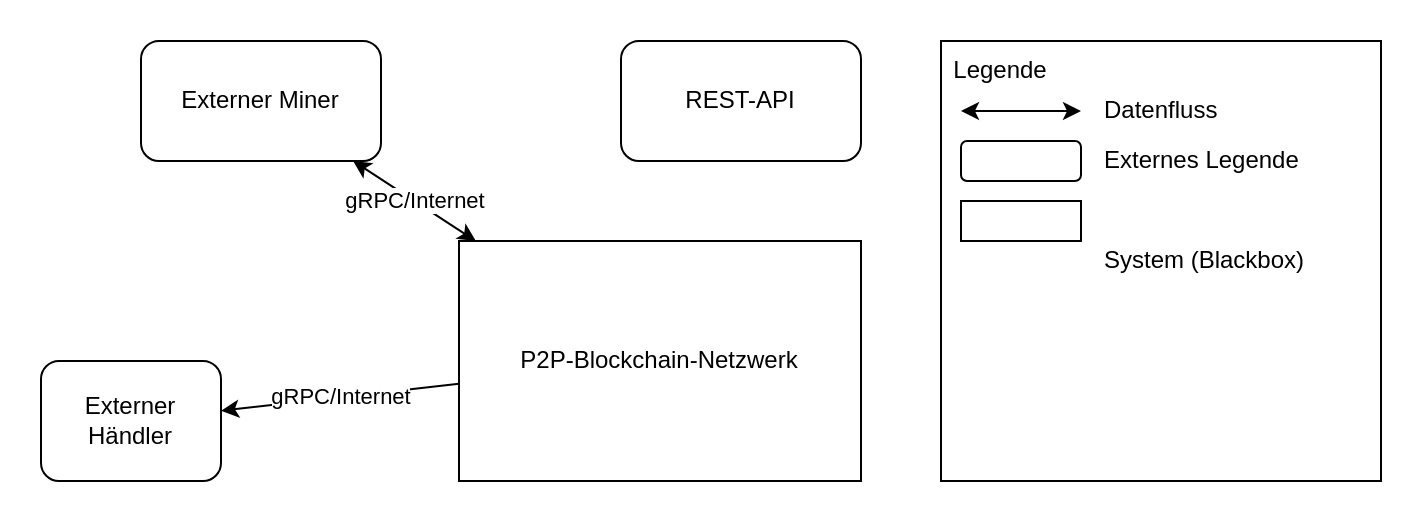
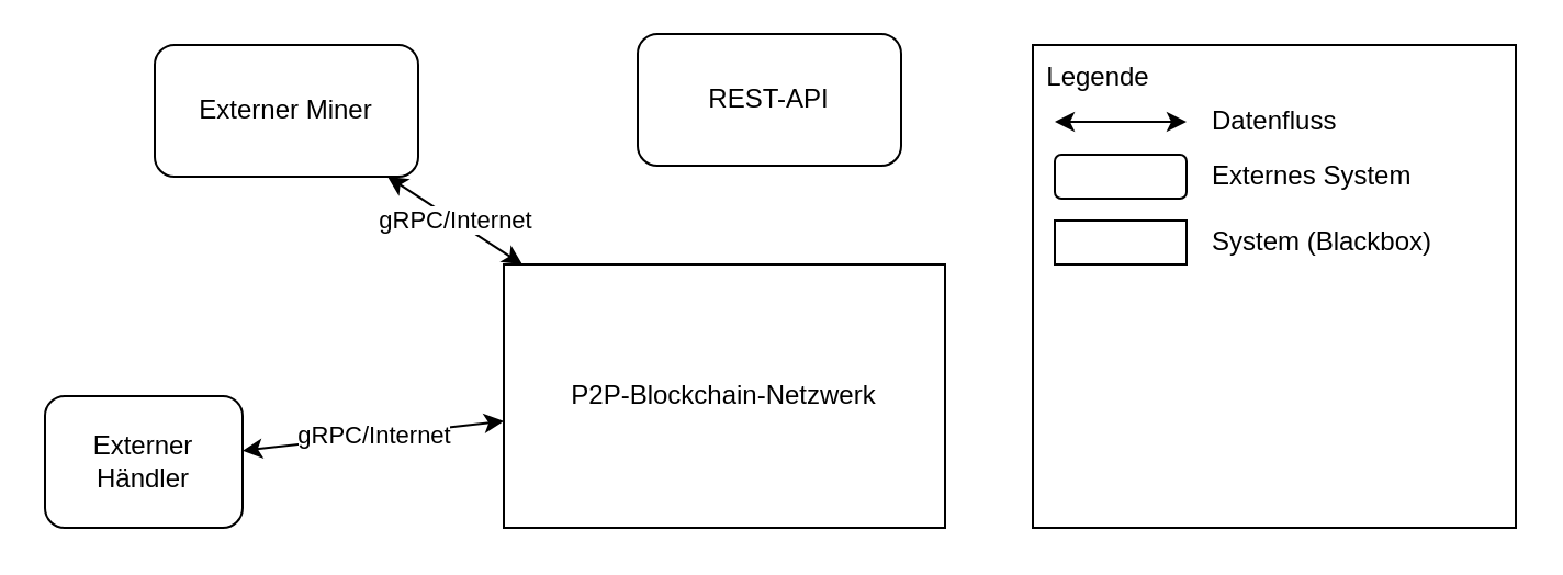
- <mxCell id="3" value="REST-API" style="rounded=1;whiteSpace=wrap;html=1;" vertex="1" parent="1"><mxGeometry x="310" y="20" width="120" height="60" as="geometry" /></mxCell>
+ <mxCell id="3" value="REST-API" style="rounded=1;whiteSpace=wrap;html=1;" vertex="1" parent="1"><mxGeometry x="290" y="15" width="120" height="60" as="geometry" /></mxCell>
- <mxCell id="13" value="Externes Legende" style="text;html=1;whiteSpace=wrap;strokeColor=none;fillColor=none;align=left;verticalAlign=middle;rounded=0;" vertex="1" parent="1"><mxGeometry x="550" y="65" width="130" height="30" as="geometry" /></mxCell>
+ <mxCell id="13" value="Externes System" style="text;html=1;whiteSpace=wrap;strokeColor=none;fillColor=none;align=left;verticalAlign=middle;rounded=0;" vertex="1" parent="1"><mxGeometry x="550" y="65" width="130" height="30" as="geometry" /></mxCell>
- <mxCell id="15" value="System (Blackbox)" style="text;html=1;whiteSpace=wrap;strokeColor=none;fillColor=none;align=left;verticalAlign=middle;rounded=0;" vertex="1" parent="1"><mxGeometry x="550" y="115" width="130" height="30" as="geometry" /></mxCell>
+ <mxCell id="15" value="System (Blackbox)" style="text;html=1;whiteSpace=wrap;strokeColor=none;fillColor=none;align=left;verticalAlign=middle;rounded=0;" vertex="1" parent="1"><mxGeometry x="550" y="95" width="130" height="30" as="geometry" /></mxCell>
- <mxCell id="7" value="gRPC/Internet" style="endArrow=none;startArrow=classic;html=1;rounded=0;" edge="1" parent="1" source="6" target="2"><mxGeometry width="50" height="50" relative="1" as="geometry"><mxPoint x="430" y="230" as="sourcePoint" /><mxPoint x="480" y="180" as="targetPoint" /></mxGeometry></mxCell>
+ <mxCell id="7" value="gRPC/Internet" style="endArrow=classic;startArrow=classic;html=1;rounded=0;" edge="1" parent="1" source="6" target="2"><mxGeometry width="50" height="50" relative="1" as="geometry"><mxPoint x="430" y="230" as="sourcePoint" /><mxPoint x="480" y="180" as="targetPoint" /></mxGeometry></mxCell>
